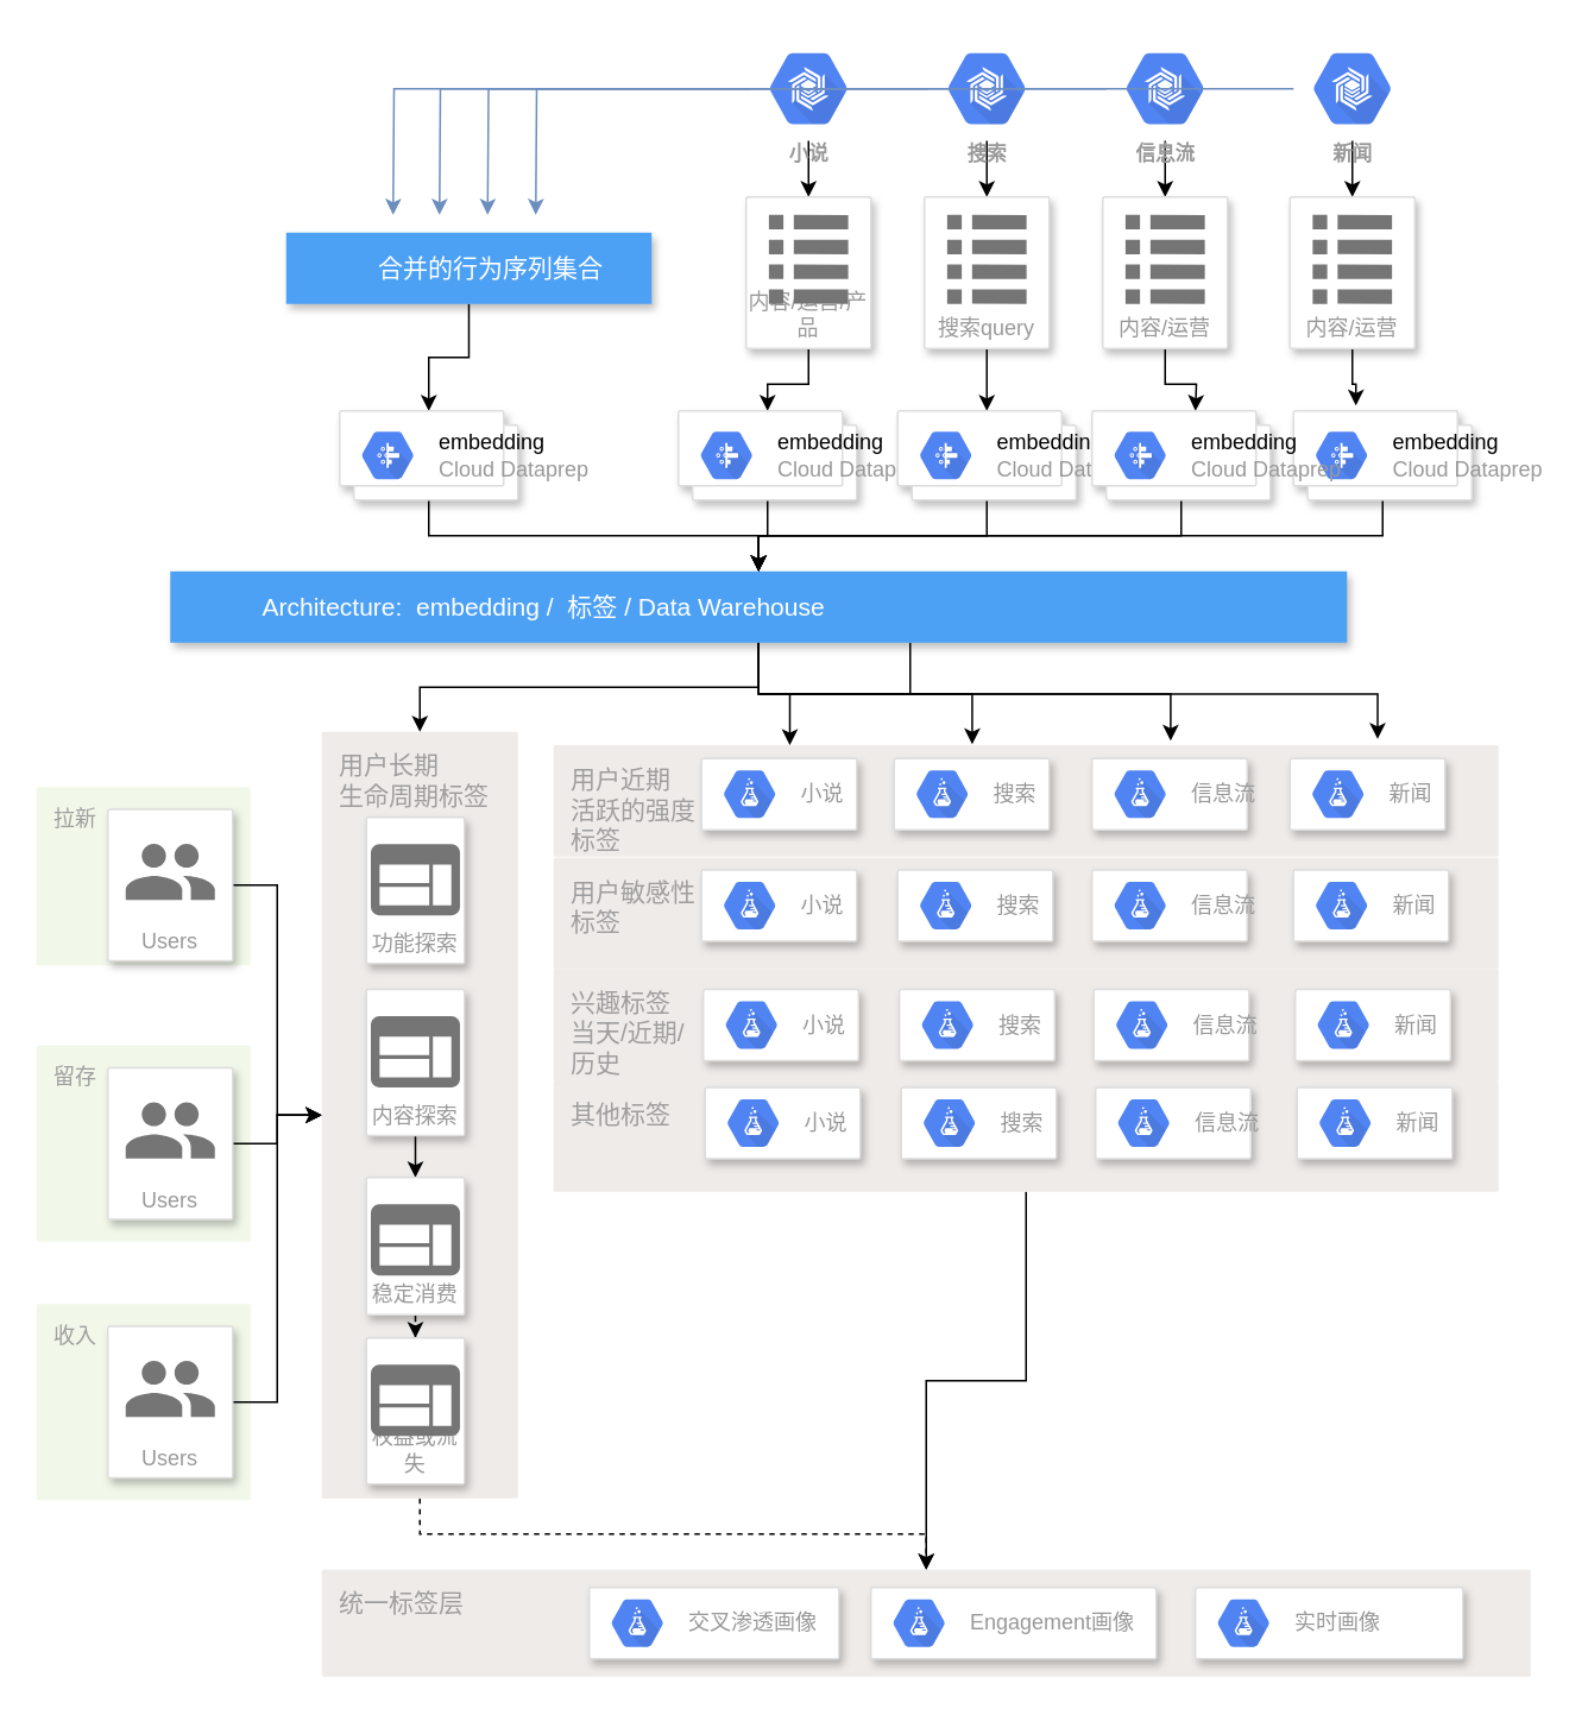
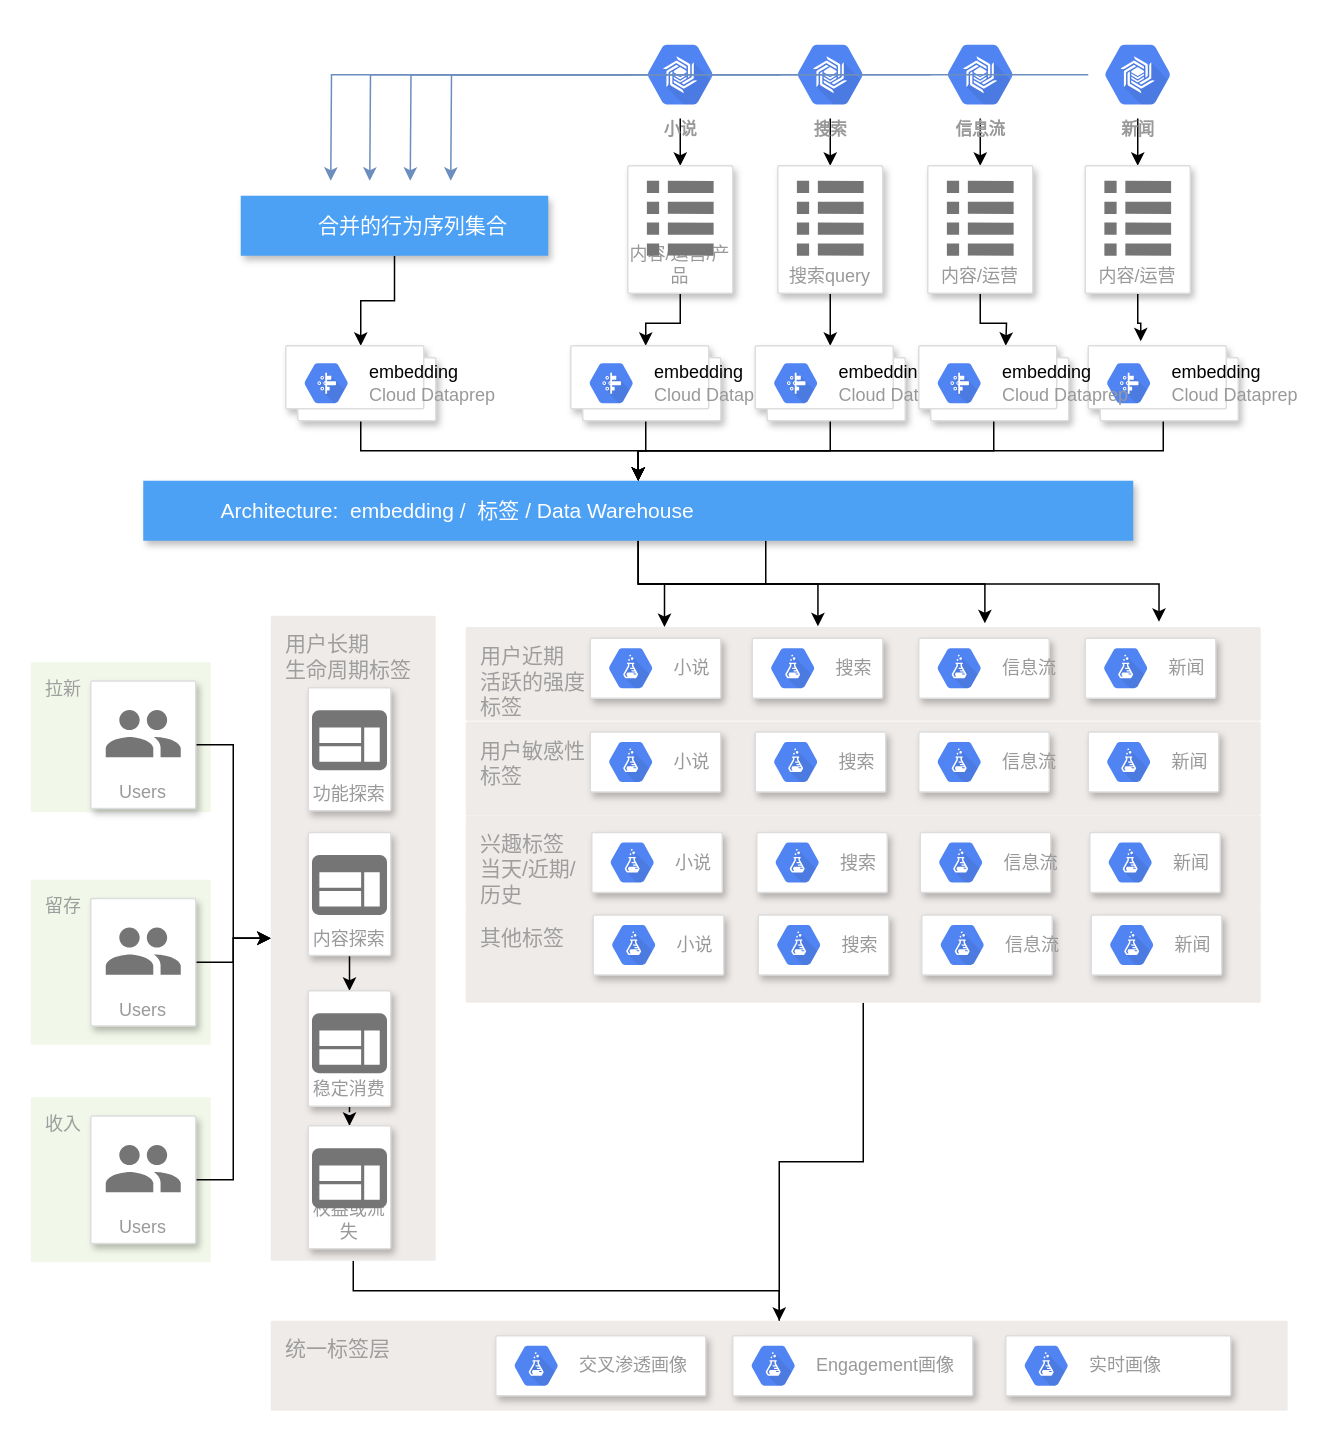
- <mxCell id="7" style="edgeStyle=orthogonalEdgeStyle;rounded=0;orthogonalLoop=1;jettySize=auto;html=1;entryX=0.5;entryY=0;entryDx=0;entryDy=0;entryPerimeter=0;fontSize=14;" edge="1" parent="1" source="8" target="63"><mxGeometry relative="1" as="geometry" /></mxCell>
- <mxCell id="108" style="edgeStyle=orthogonalEdgeStyle;rounded=0;orthogonalLoop=1;jettySize=auto;html=1;fontSize=14;" edge="1" parent="1" source="109" target="101"><mxGeometry relative="1" as="geometry" /></mxCell>
+ <mxCell id="108" style="edgeStyle=orthogonalEdgeStyle;rounded=0;orthogonalLoop=1;jettySize=auto;html=1;fontSize=14;endArrow=none;" edge="1" parent="1" source="109" target="101"><mxGeometry relative="1" as="geometry" /></mxCell>
- <mxCell id="62" style="edgeStyle=orthogonalEdgeStyle;rounded=0;orthogonalLoop=1;jettySize=auto;html=1;fontSize=14;dashed=1;" edge="1" parent="1" source="63" target="101"><mxGeometry relative="1" as="geometry" /></mxCell>
+ <mxCell id="62" style="edgeStyle=orthogonalEdgeStyle;rounded=0;orthogonalLoop=1;jettySize=auto;html=1;fontSize=14;" edge="1" parent="1" source="63" target="101"><mxGeometry relative="1" as="geometry" /></mxCell>
